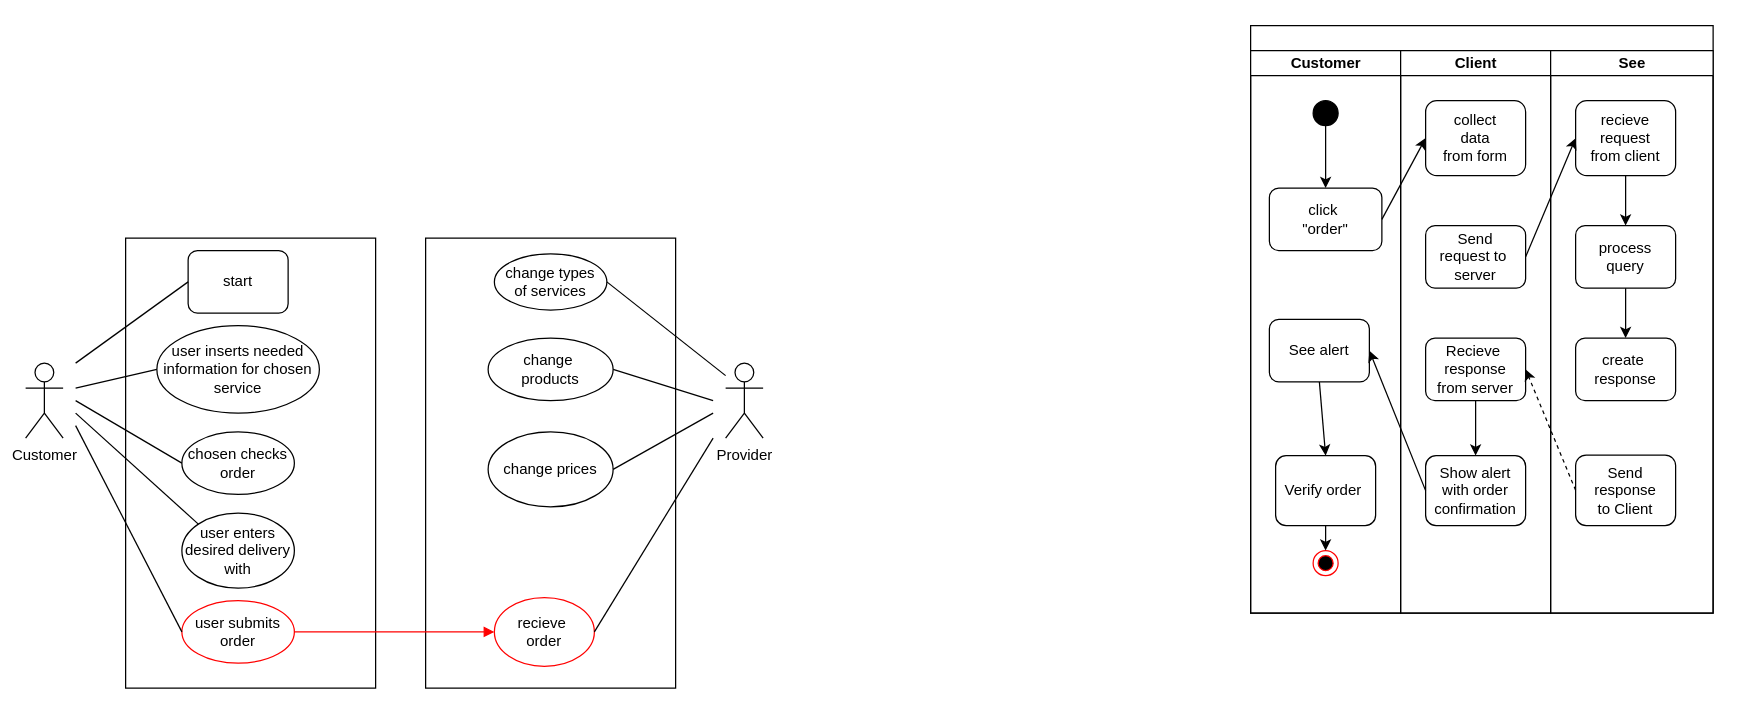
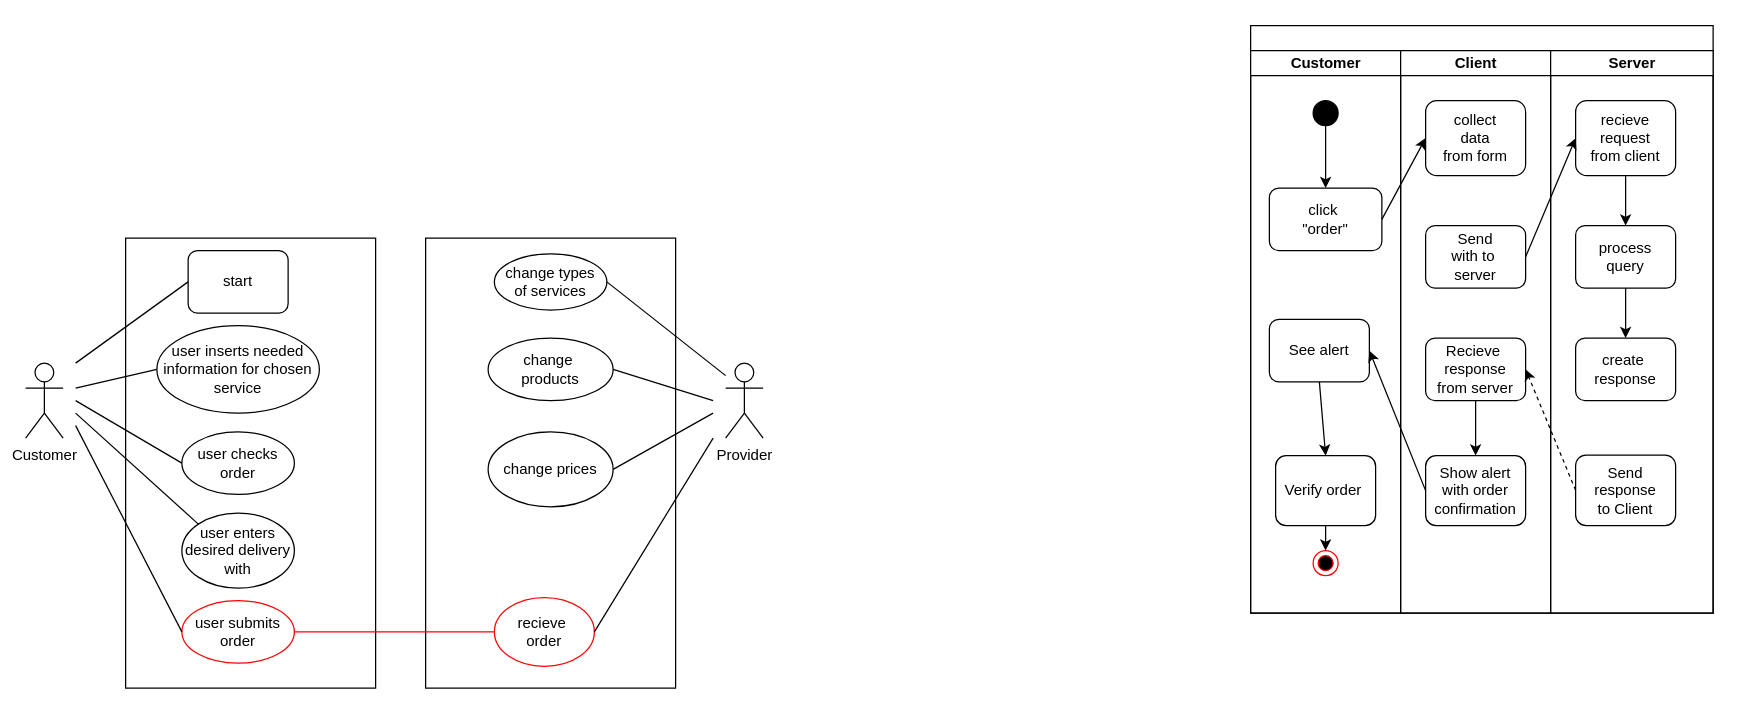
- <mxCell id="18" value="See" style="swimlane;html=1;startSize=20;" parent="2" vertex="1"><mxGeometry x="240" y="20" width="130" height="450" as="geometry" /></mxCell>
+ <mxCell id="18" value="Server" style="swimlane;html=1;startSize=20;" parent="2" vertex="1"><mxGeometry x="240" y="20" width="130" height="450" as="geometry" /></mxCell>
- <mxCell id="14" value="Send&lt;br&gt;request to&amp;nbsp;&lt;br&gt;server" style="rounded=1;whiteSpace=wrap;html=1;fillColor=#FFFFFF;" parent="12" vertex="1"><mxGeometry x="20" y="140" width="80" height="50" as="geometry" /></mxCell>
+ <mxCell id="14" value="Send&lt;br&gt;with to&amp;nbsp;&lt;br&gt;server" style="rounded=1;whiteSpace=wrap;html=1;fillColor=#FFFFFF;" parent="12" vertex="1"><mxGeometry x="20" y="140" width="80" height="50" as="geometry" /></mxCell>
- <mxCell id="33" value="chosen checks order" style="ellipse;whiteSpace=wrap;html=1;" vertex="1" parent="1"><mxGeometry x="145" y="345" width="90" height="50" as="geometry" /></mxCell>
+ <mxCell id="33" value="user checks order" style="ellipse;whiteSpace=wrap;html=1;" vertex="1" parent="1"><mxGeometry x="145" y="345" width="90" height="50" as="geometry" /></mxCell>
- <mxCell id="47" value="" style="endArrow=block;html=1;entryX=0;entryY=0.5;entryDx=0;entryDy=0;exitX=1;exitY=0.5;exitDx=0;exitDy=0;strokeColor=#FF0000;" edge="1" parent="1" source="35" target="46"><mxGeometry width="50" height="50" relative="1" as="geometry"><mxPoint x="670" y="330" as="sourcePoint" /><mxPoint x="620" y="320" as="targetPoint" /></mxGeometry></mxCell>
+ <mxCell id="47" value="" style="endArrow=none;html=1;entryX=0;entryY=0.5;entryDx=0;entryDy=0;exitX=1;exitY=0.5;exitDx=0;exitDy=0;strokeColor=#FF0000;" edge="1" parent="1" source="35" target="46"><mxGeometry width="50" height="50" relative="1" as="geometry"><mxPoint x="670" y="330" as="sourcePoint" /><mxPoint x="620" y="320" as="targetPoint" /></mxGeometry></mxCell>
